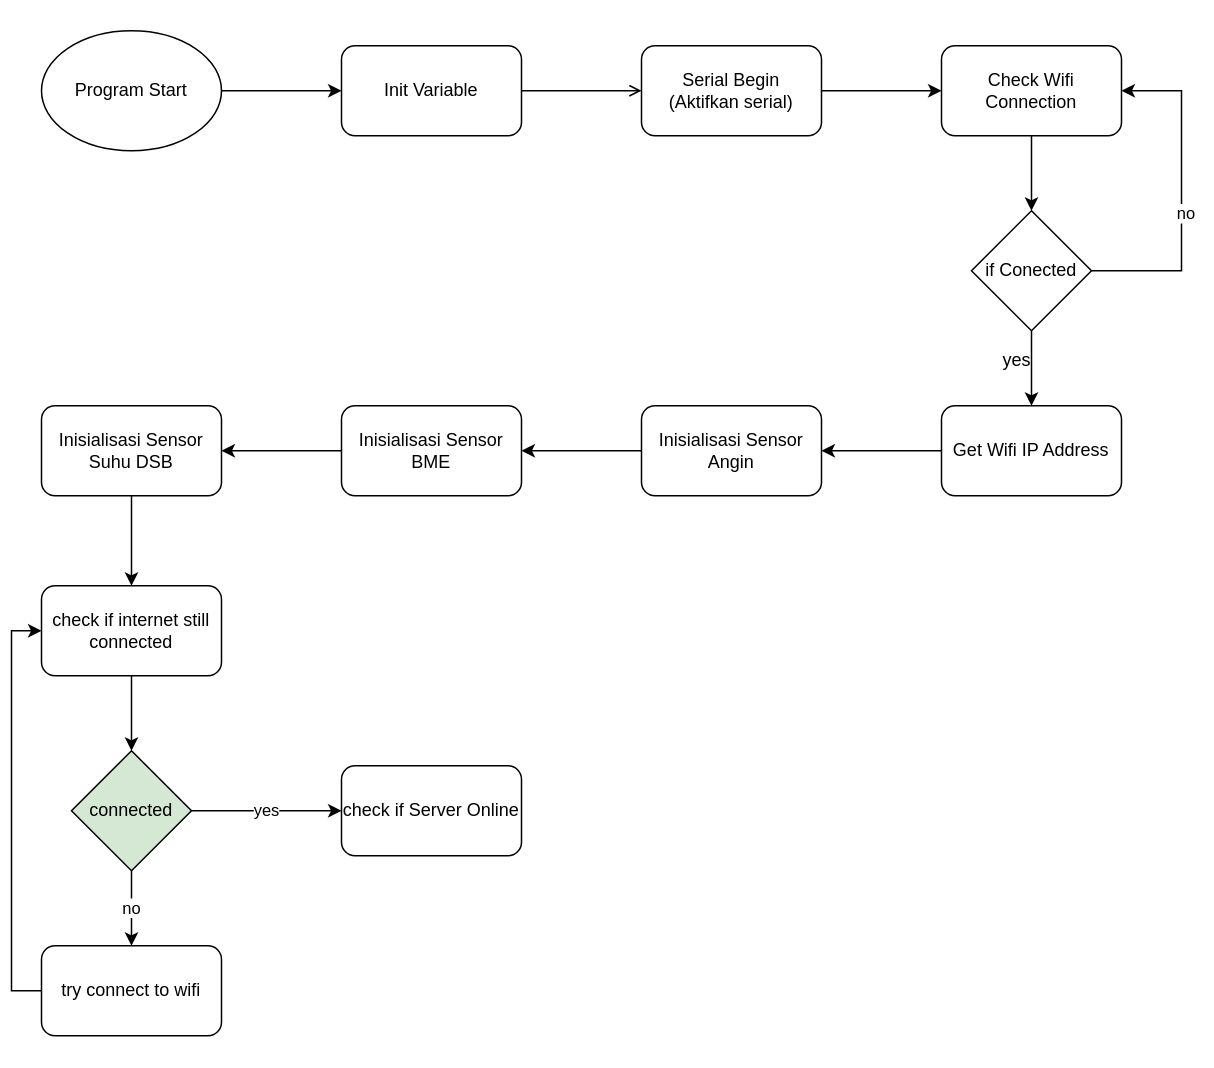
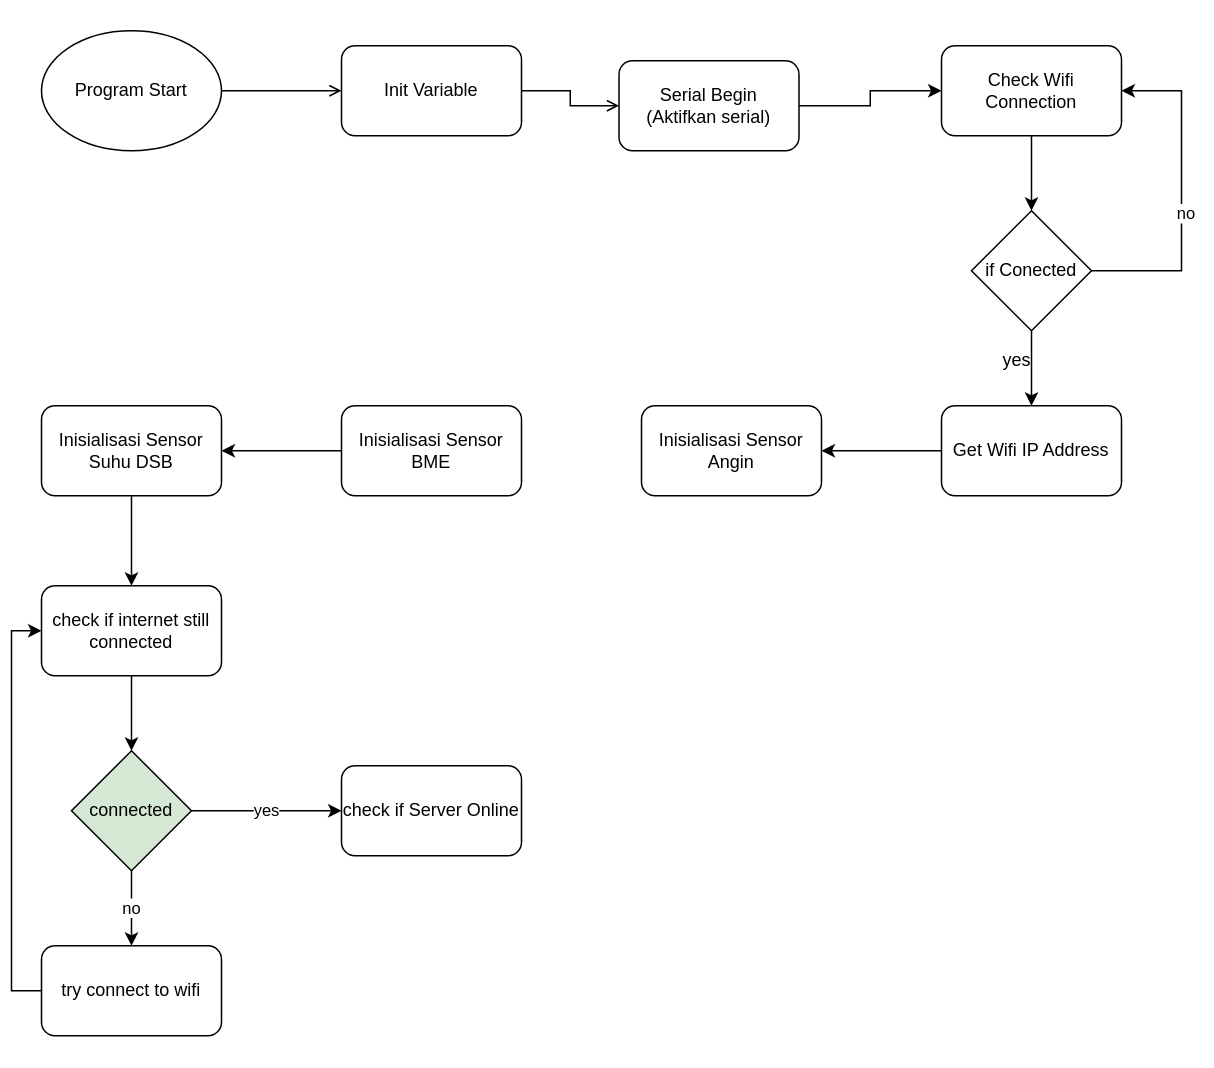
- <mxCell id="2" style="edgeStyle=orthogonalEdgeStyle;rounded=0;orthogonalLoop=1;jettySize=auto;html=1;exitX=1;exitY=0.5;exitDx=0;exitDy=0;entryX=0;entryY=0.5;entryDx=0;entryDy=0;" edge="1" parent="1" source="3" target="5"><mxGeometry relative="1" as="geometry" /></mxCell>
+ <mxCell id="2" style="edgeStyle=orthogonalEdgeStyle;rounded=0;orthogonalLoop=1;jettySize=auto;html=1;exitX=1;exitY=0.5;exitDx=0;exitDy=0;entryX=0;entryY=0.5;entryDx=0;entryDy=0;endArrow=open;" edge="1" parent="1" source="3" target="5"><mxGeometry relative="1" as="geometry" /></mxCell>
- <mxCell id="7" value="Serial Begin&lt;br&gt;(Aktifkan serial)" style="rounded=1;whiteSpace=wrap;html=1;" vertex="1" parent="1"><mxGeometry x="420" y="30" width="120" height="60" as="geometry" /></mxCell>
+ <mxCell id="7" value="Serial Begin&lt;br&gt;(Aktifkan serial)" style="rounded=1;whiteSpace=wrap;html=1;" vertex="1" parent="1"><mxGeometry x="405" y="40" width="120" height="60" as="geometry" /></mxCell>
- <mxCell id="12" style="edgeStyle=orthogonalEdgeStyle;rounded=0;orthogonalLoop=1;jettySize=auto;html=1;exitX=0;exitY=0.5;exitDx=0;exitDy=0;" edge="1" parent="1" source="13" target="15"><mxGeometry relative="1" as="geometry" /></mxCell>
